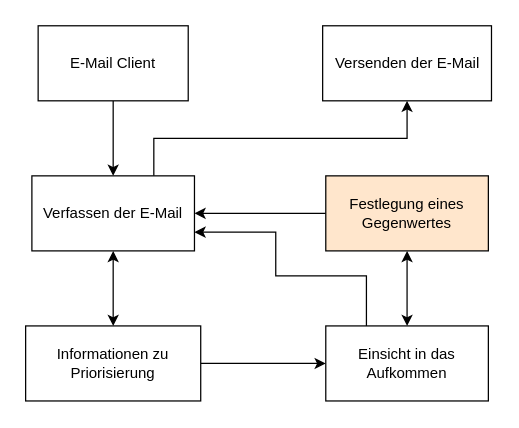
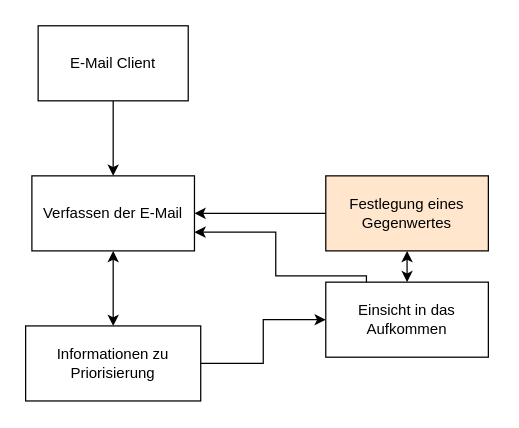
- <mxCell id="14" value="Versenden der E-Mail" style="rounded=0;whiteSpace=wrap;html=1;" vertex="1" parent="1"><mxGeometry x="257.5" y="20" width="135" height="60" as="geometry" /></mxCell>
- <mxCell id="5" style="edgeStyle=orthogonalEdgeStyle;rounded=0;orthogonalLoop=1;jettySize=auto;html=1;exitX=0.75;exitY=0;exitDx=0;exitDy=0;entryX=0.5;entryY=1;entryDx=0;entryDy=0;startArrow=none;startFill=0;" edge="1" parent="1" source="6" target="14"><mxGeometry relative="1" as="geometry" /></mxCell>
- <mxCell id="13" value="Einsicht in das&lt;br&gt;Aufkommen" style="rounded=0;whiteSpace=wrap;html=1;" vertex="1" parent="1"><mxGeometry x="260" y="260" width="130" height="60" as="geometry" /></mxCell>
+ <mxCell id="13" value="Einsicht in das&lt;br&gt;Aufkommen" style="rounded=0;whiteSpace=wrap;html=1;" vertex="1" parent="1"><mxGeometry x="260" y="225" width="130" height="60" as="geometry" /></mxCell>
